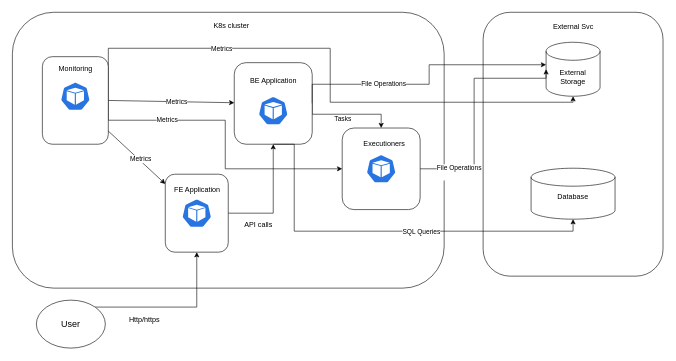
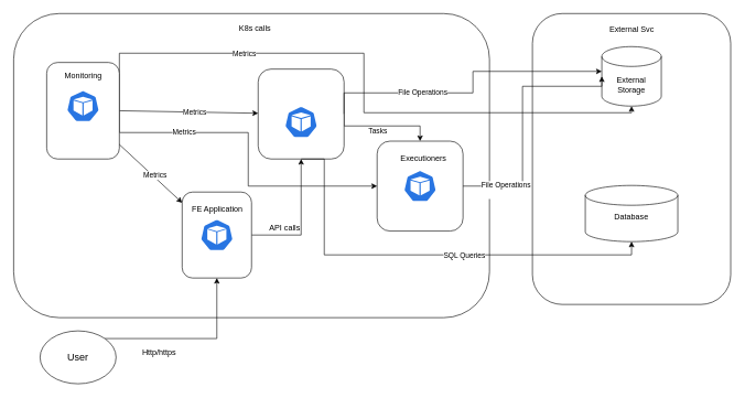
- <mxCell id="39" value="K8s cluster&lt;div&gt;&lt;br&gt;&lt;/div&gt;" style="text;html=1;align=center;verticalAlign=middle;resizable=0;points=[];autosize=1;strokeColor=none;fillColor=none;" vertex="1" parent="1"><mxGeometry x="345" y="30" width="80" height="40" as="geometry" /></mxCell>
+ <mxCell id="39" value="K8s calls&lt;div&gt;&lt;br&gt;&lt;/div&gt;" style="text;html=1;align=center;verticalAlign=middle;resizable=0;points=[];autosize=1;strokeColor=none;fillColor=none;" vertex="1" parent="1"><mxGeometry x="345" y="30" width="80" height="40" as="geometry" /></mxCell>
- <mxCell id="22" value="BE Application" style="text;html=1;align=center;verticalAlign=middle;resizable=0;points=[];autosize=1;strokeColor=none;fillColor=none;" vertex="1" parent="1"><mxGeometry x="405" y="120" width="100" height="30" as="geometry" /></mxCell>
- <mxCell id="34" value="API calls" style="text;html=1;align=center;verticalAlign=middle;resizable=0;points=[];autosize=1;strokeColor=none;fillColor=none;" vertex="1" parent="1"><mxGeometry x="395" y="360" width="70" height="30" as="geometry" /></mxCell>
+ <mxCell id="34" value="API calls" style="text;html=1;align=center;verticalAlign=middle;resizable=0;points=[];autosize=1;strokeColor=none;fillColor=none;" vertex="1" parent="1"><mxGeometry x="395" y="330" width="70" height="30" as="geometry" /></mxCell>
